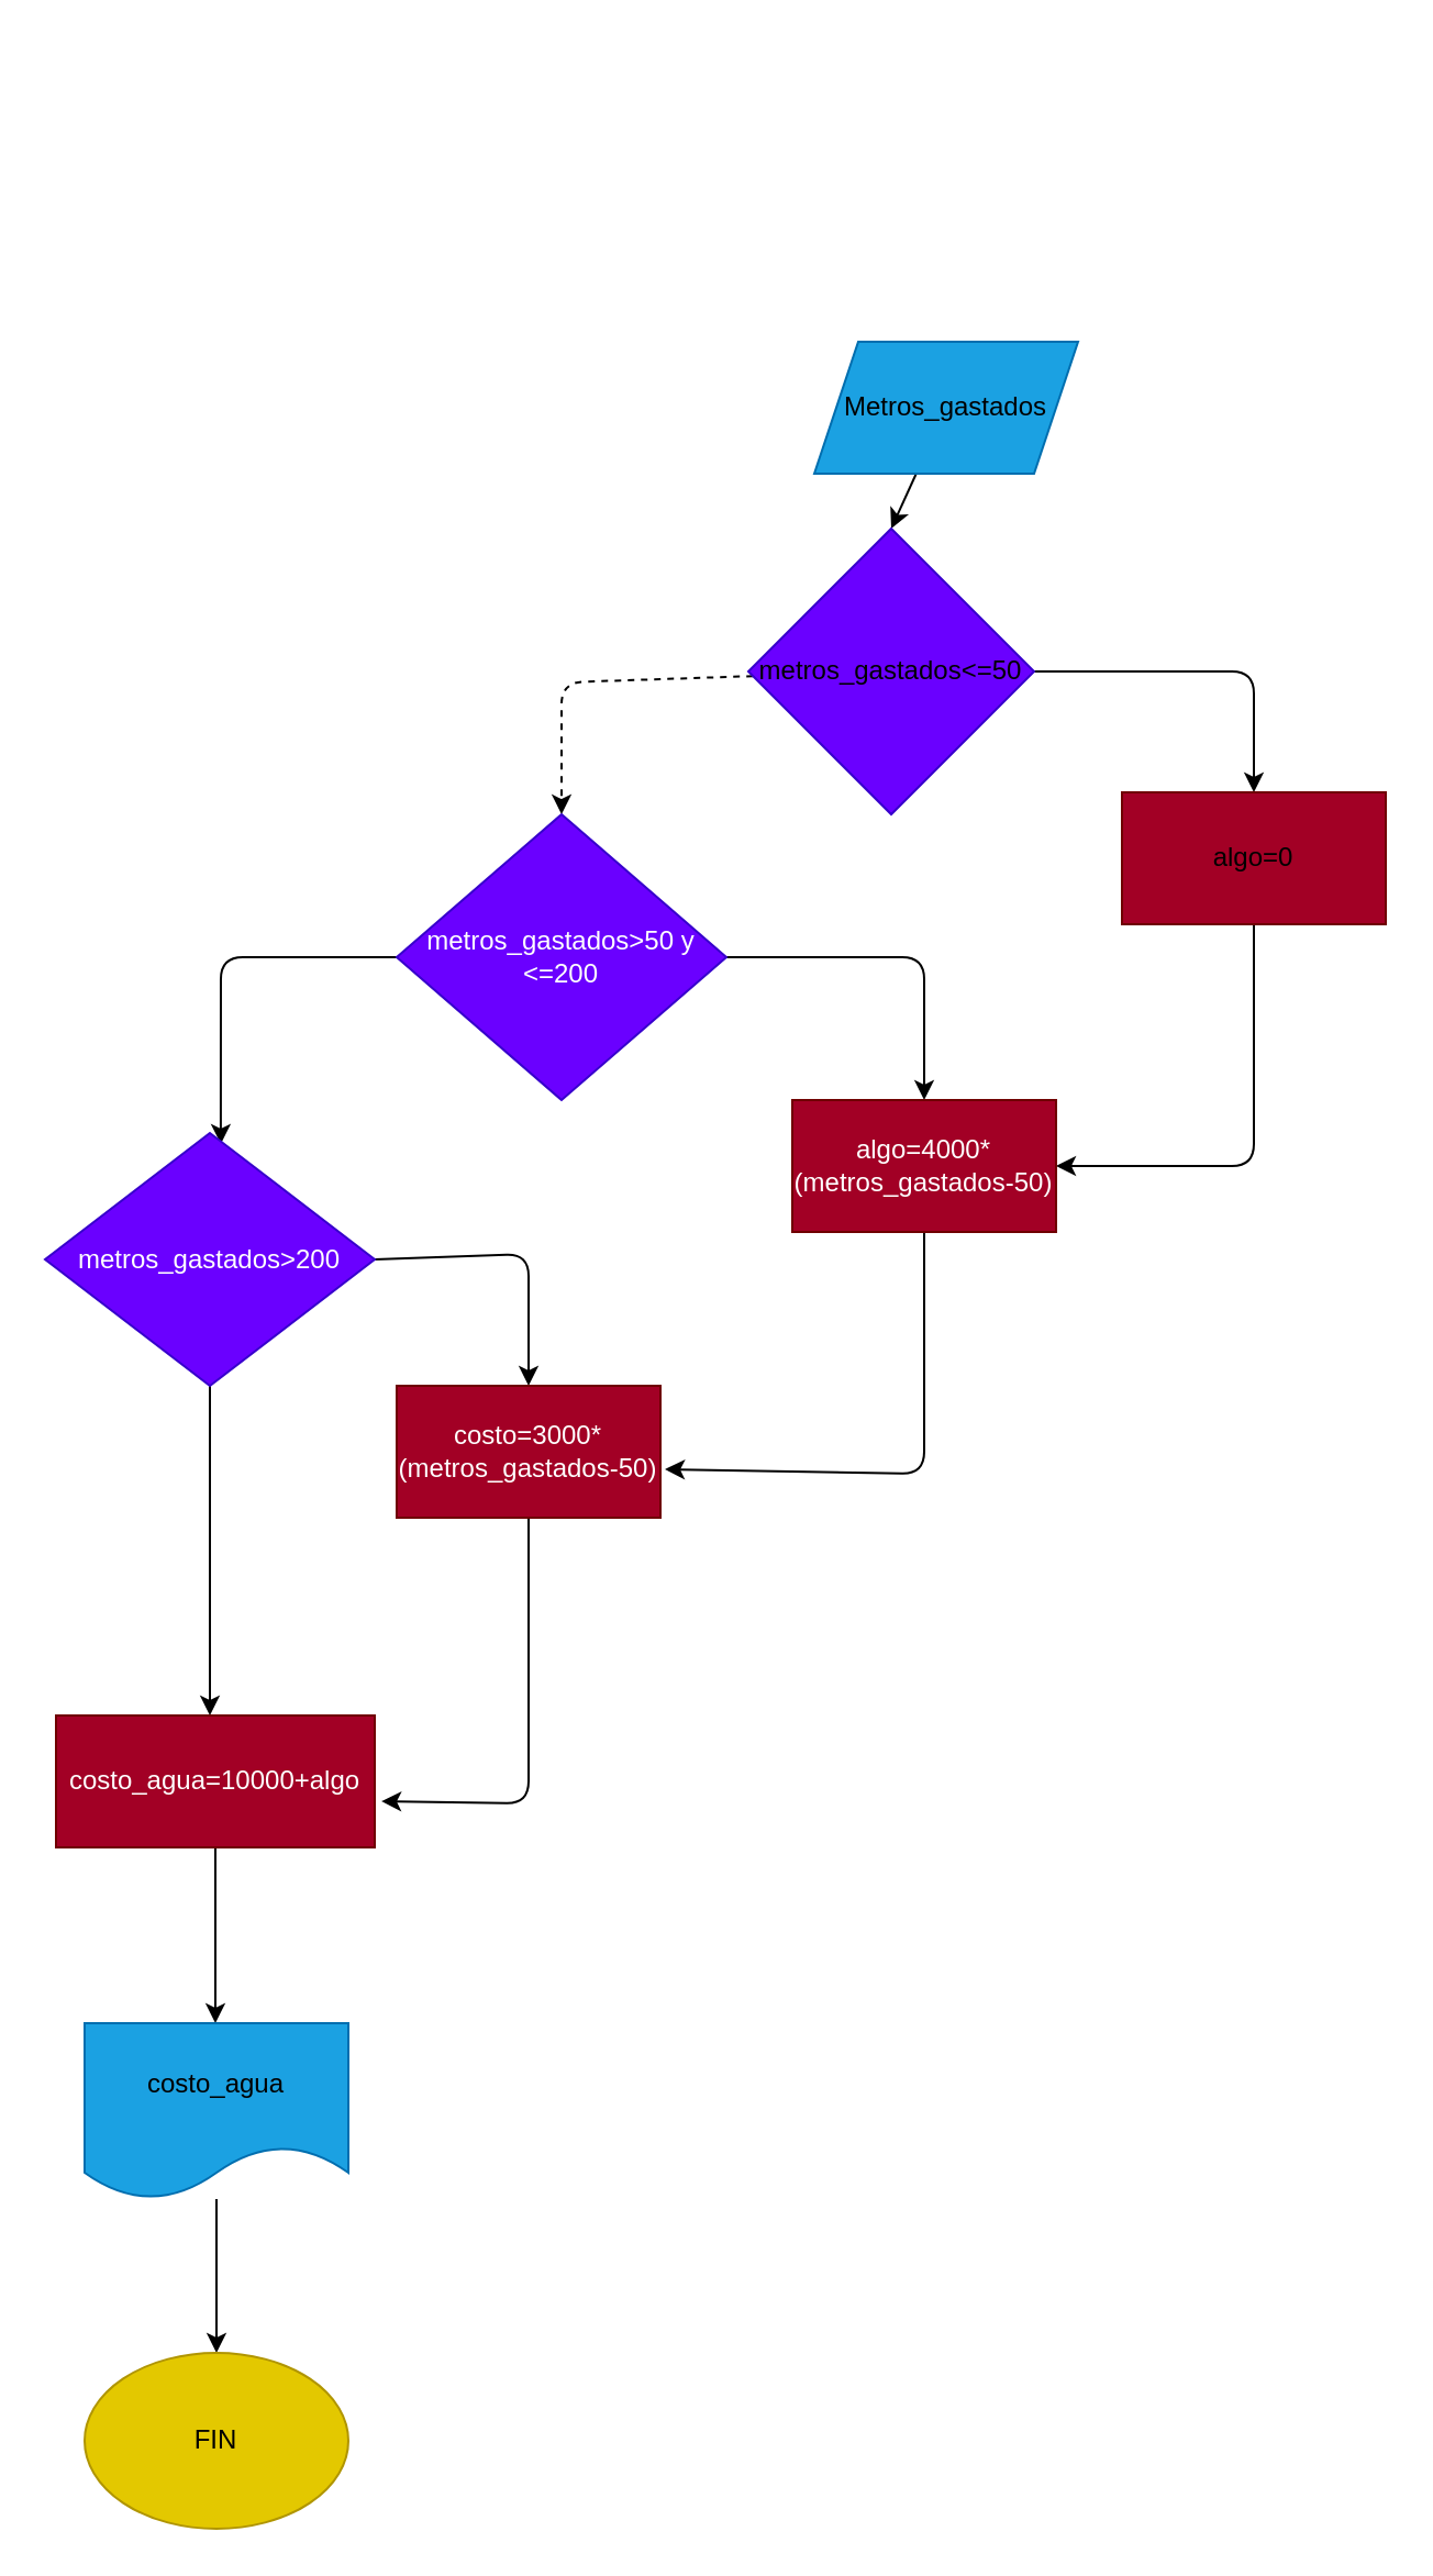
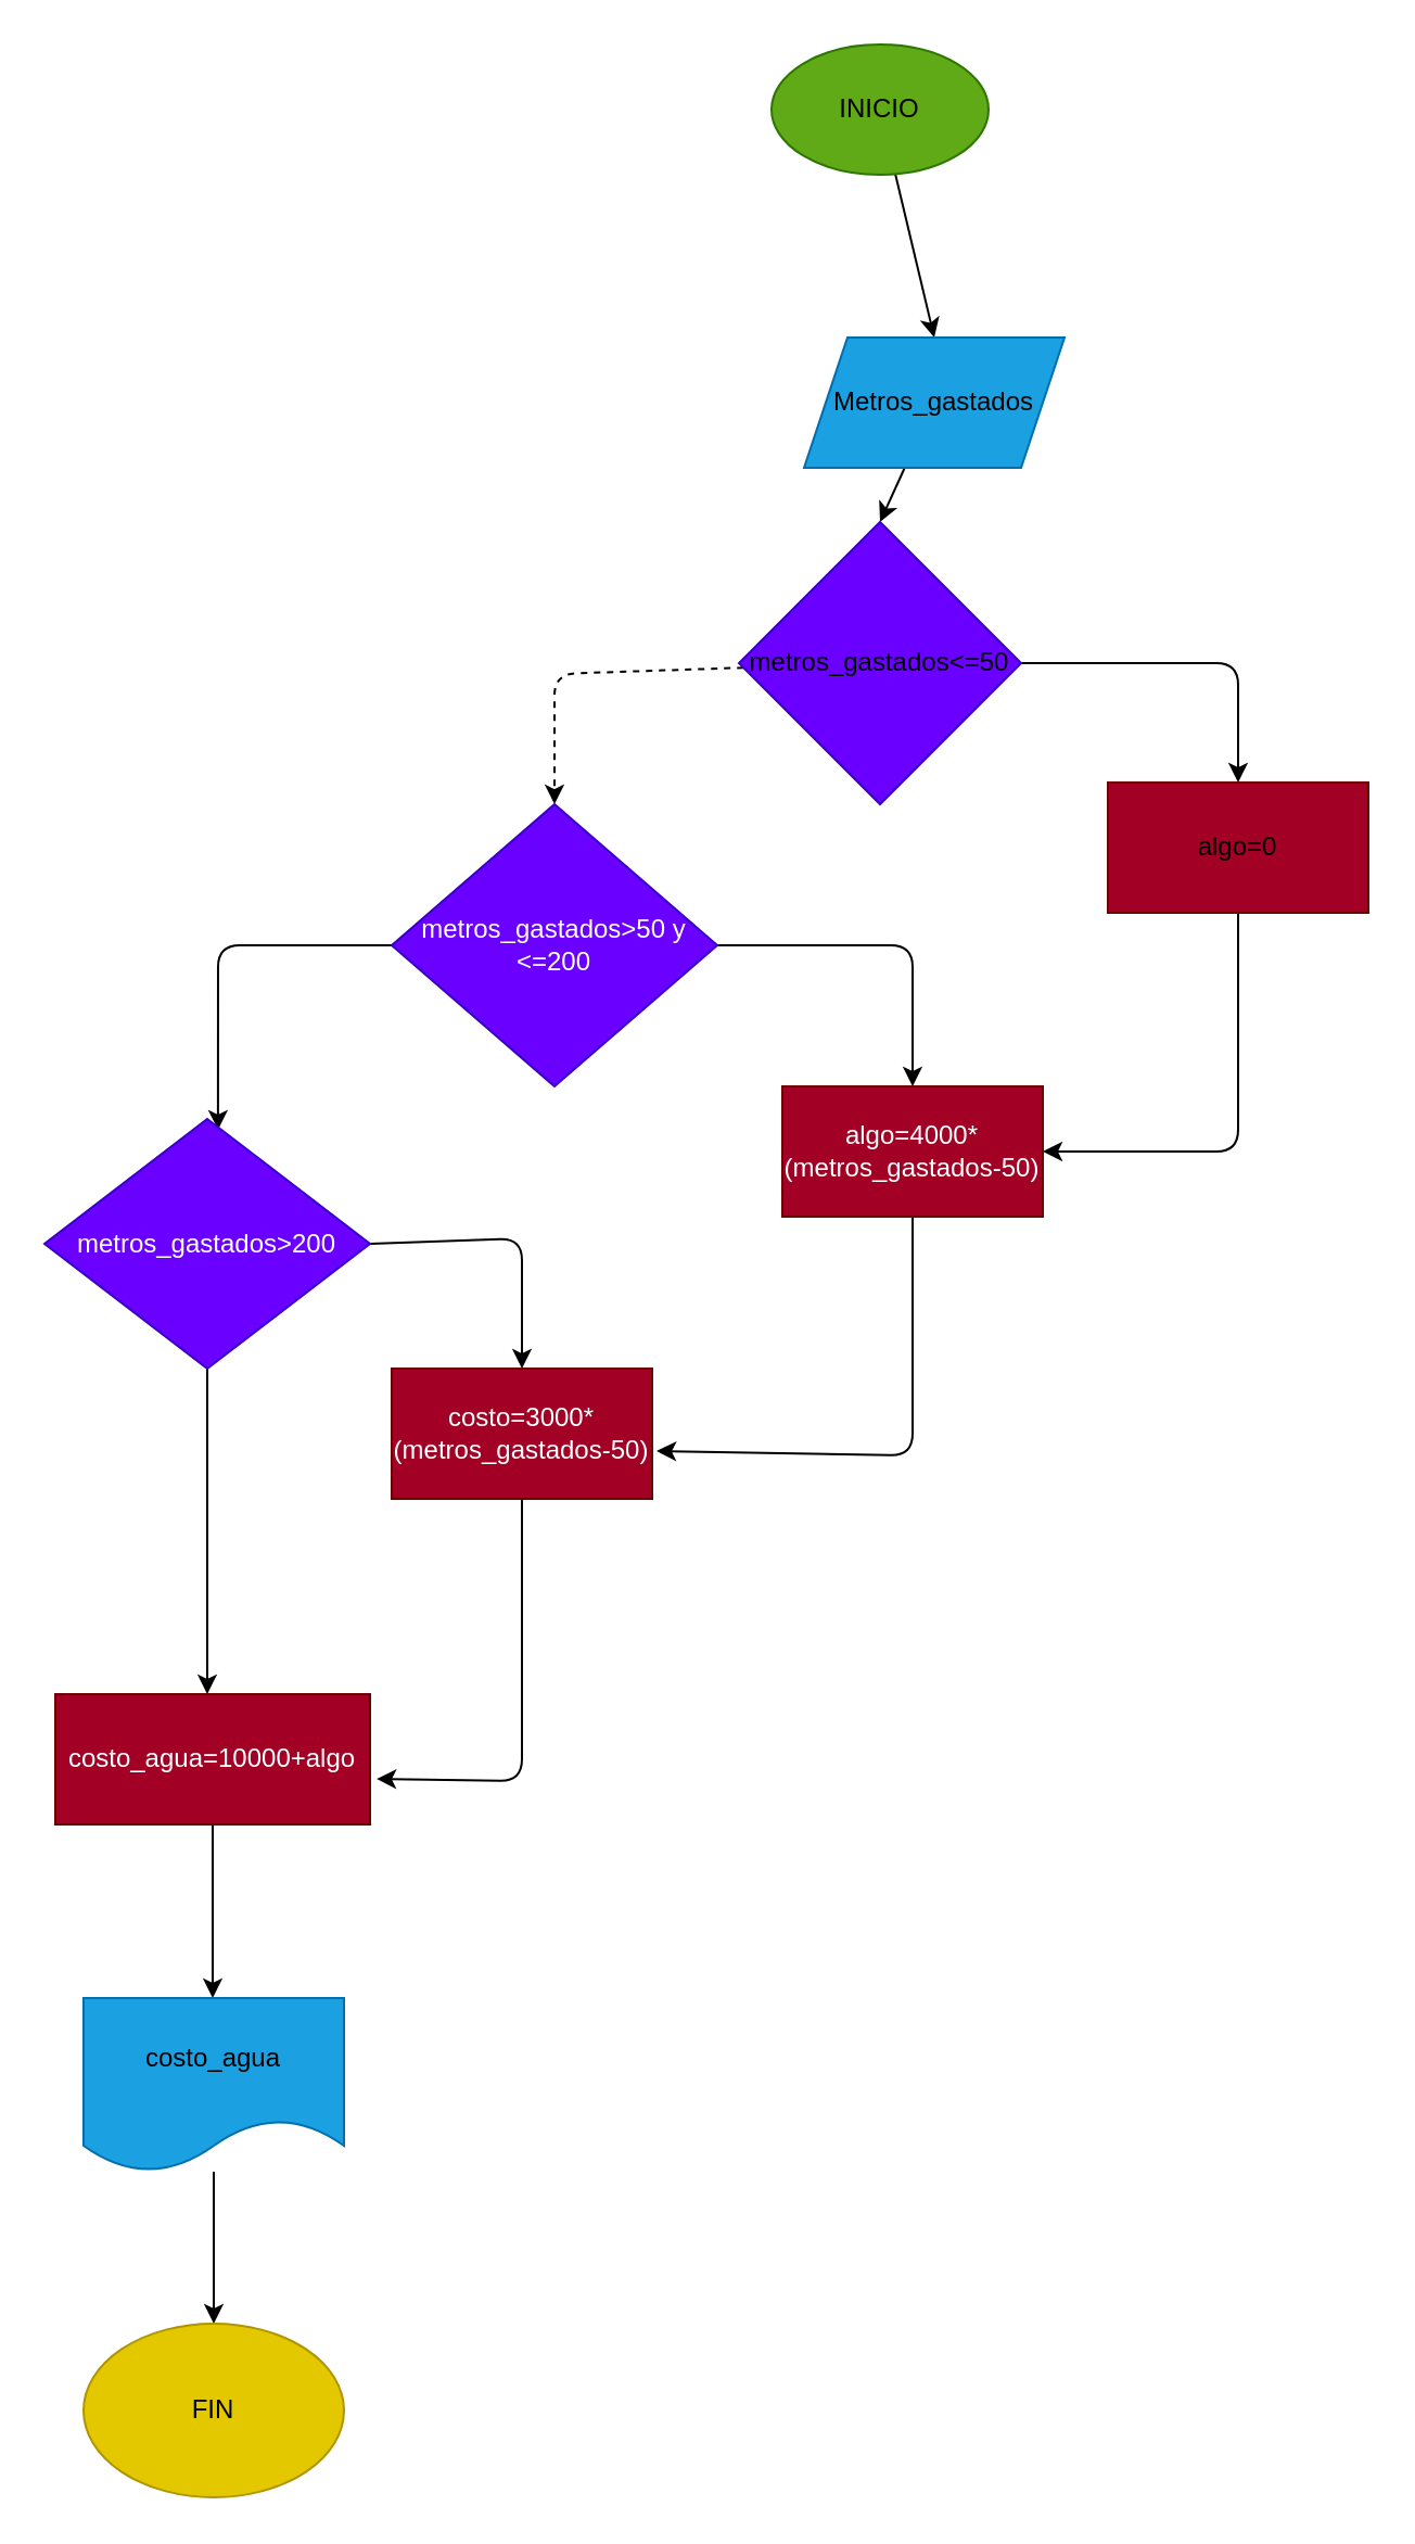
+ <mxCell id="3" value="&lt;font color=&quot;#000000&quot;&gt;INICIO&lt;/font&gt;" style="ellipse;whiteSpace=wrap;html=1;fillColor=#60a917;fontColor=#ffffff;strokeColor=#2D7600;" vertex="1" parent="1"><mxGeometry x="355" y="20" width="100" height="60" as="geometry" /></mxCell>
+ <mxCell id="2" style="edgeStyle=none;html=1;fontColor=#000000;entryX=0.5;entryY=0;entryDx=0;entryDy=0;" edge="1" parent="1" source="3" target="5"><mxGeometry relative="1" as="geometry"><mxPoint x="240" y="140" as="targetPoint" /></mxGeometry></mxCell>
